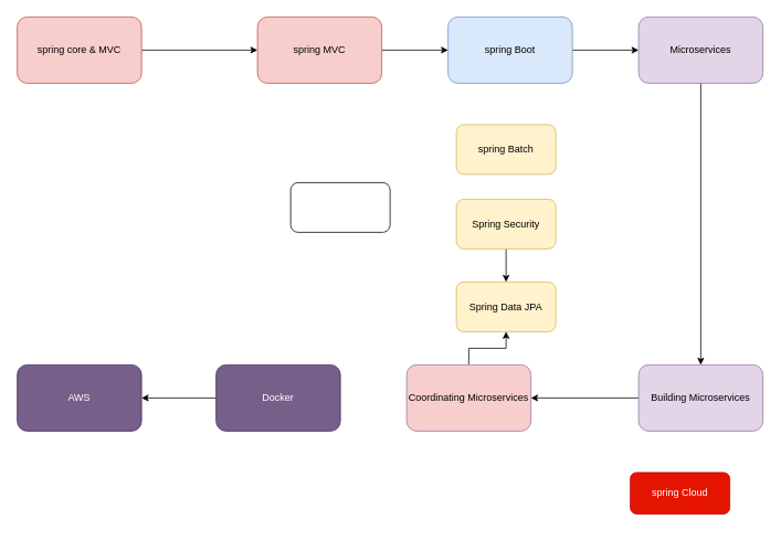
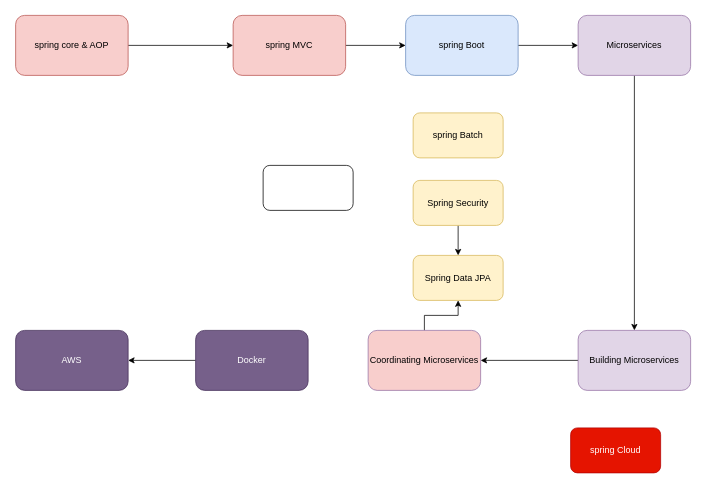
- <mxCell id="3" value="spring core &amp;amp; MVC" style="rounded=1;whiteSpace=wrap;html=1;fillColor=#f8cecc;strokeColor=#b85450;" vertex="1" parent="1"><mxGeometry x="20" y="20" width="150" height="80" as="geometry" /></mxCell>
+ <mxCell id="3" value="spring core &amp;amp; AOP" style="rounded=1;whiteSpace=wrap;html=1;fillColor=#f8cecc;strokeColor=#b85450;" vertex="1" parent="1"><mxGeometry x="20" y="20" width="150" height="80" as="geometry" /></mxCell>
- <mxCell id="22" value="spring Cloud" style="rounded=1;whiteSpace=wrap;html=1;fillColor=#e51400;fontColor=#ffffff;strokeColor=#B20000;" vertex="1" parent="1"><mxGeometry x="760" y="570" width="120" height="50" as="geometry" /></mxCell>
+ <mxCell id="22" value="spring Cloud" style="rounded=1;whiteSpace=wrap;html=1;fillColor=#e51400;fontColor=#ffffff;strokeColor=#B20000;" vertex="1" parent="1"><mxGeometry x="760" y="570" width="120" height="60" as="geometry" /></mxCell>
